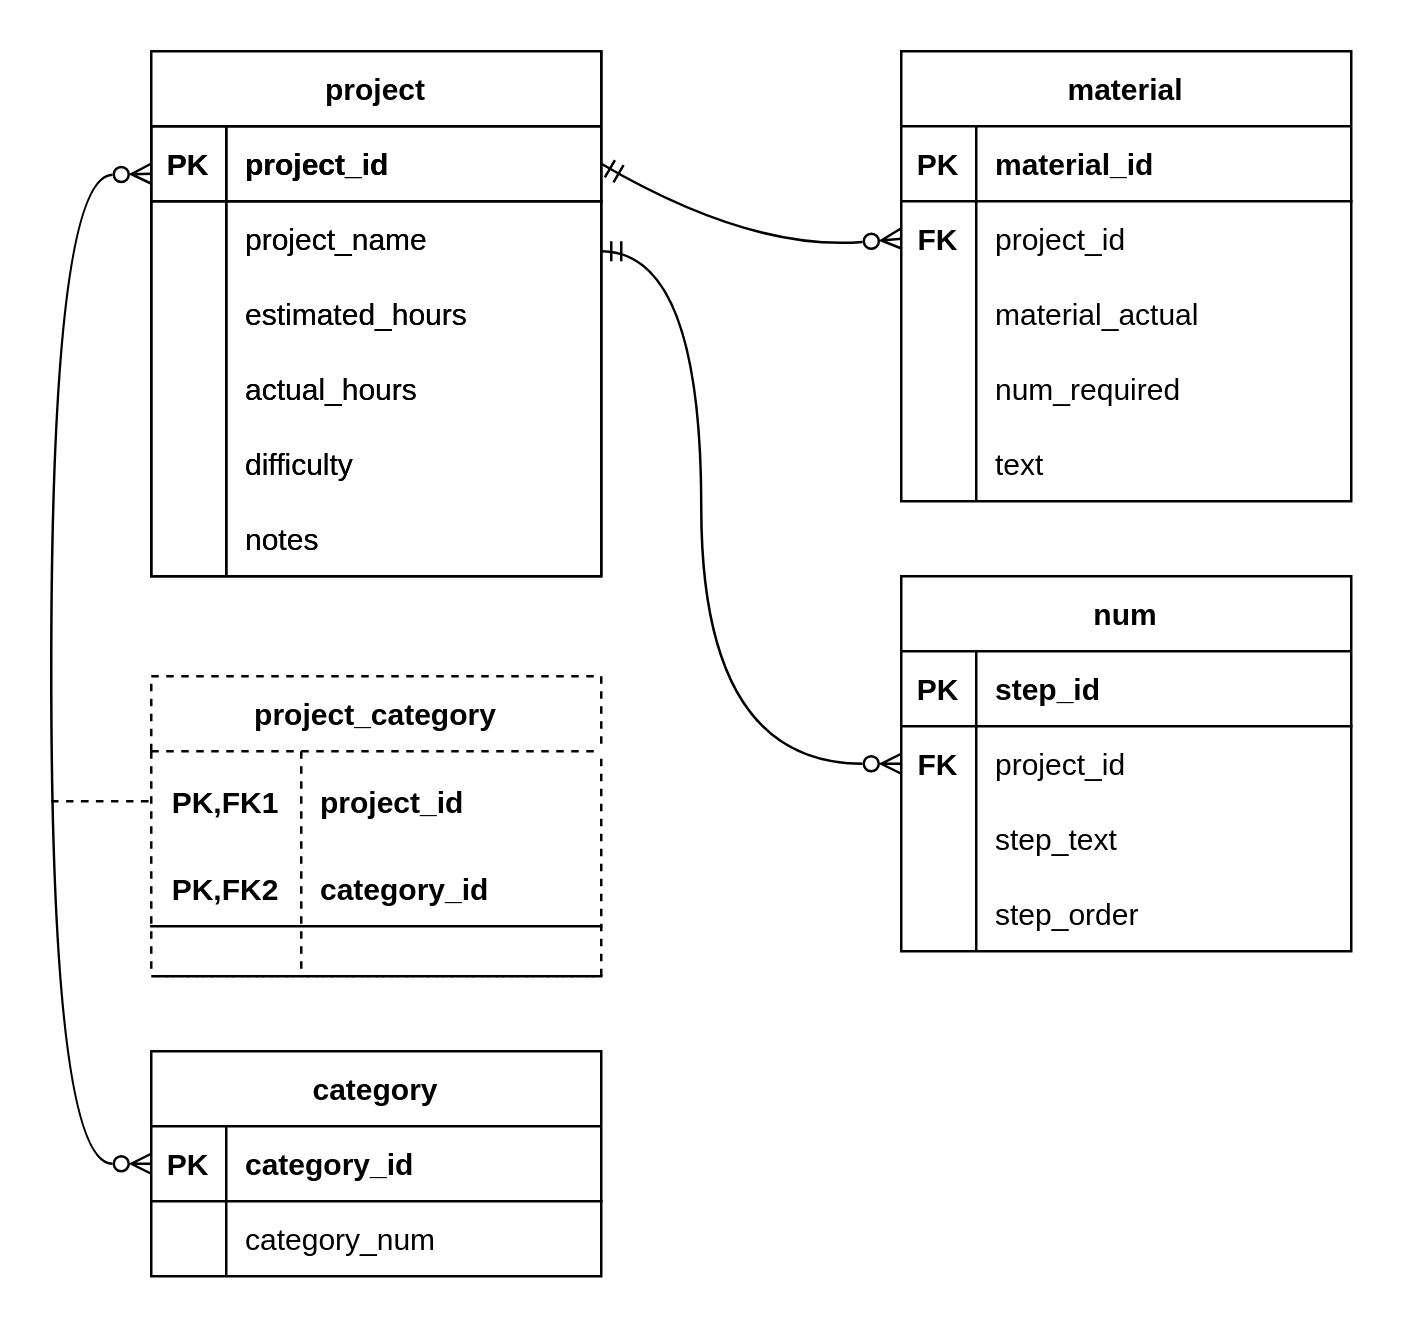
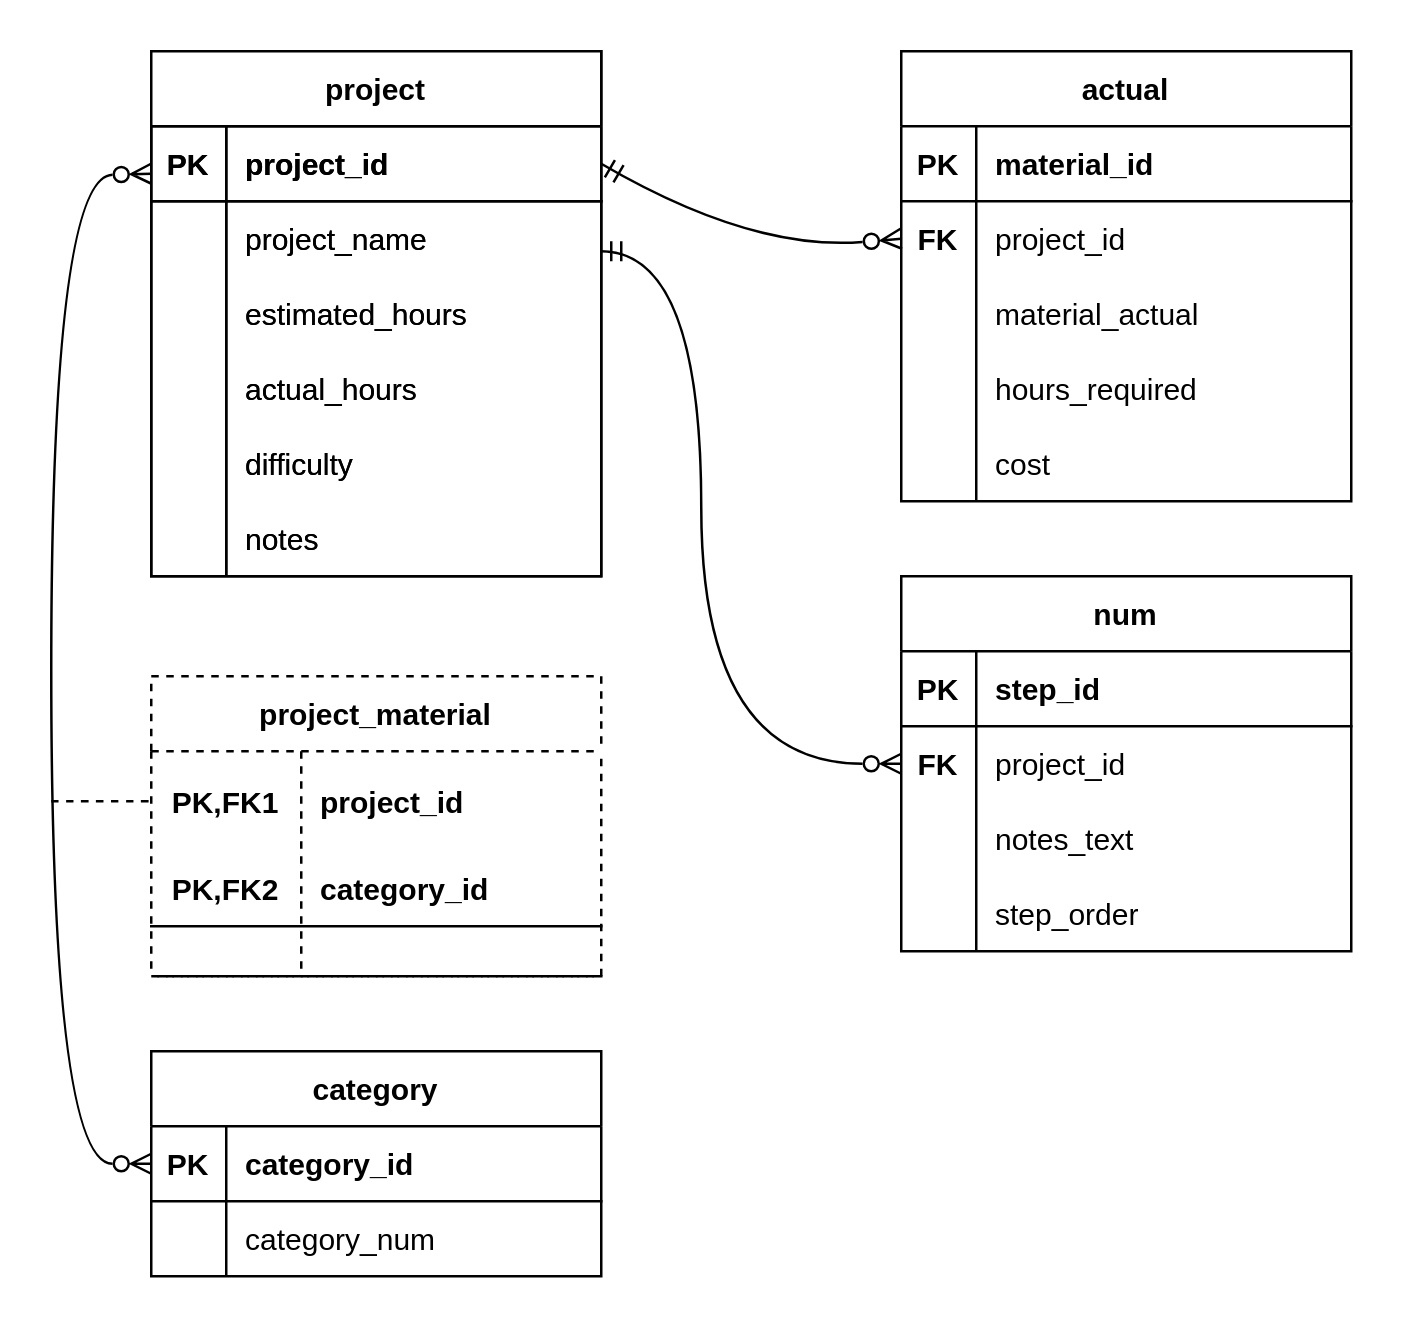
- <mxCell id="47" value="material" style="shape=table;startSize=30;container=1;collapsible=1;childLayout=tableLayout;fixedRows=1;rowLines=0;fontStyle=1;align=center;resizeLast=1;" parent="1" vertex="1"><mxGeometry x="360" y="20" width="180" height="180" as="geometry" /></mxCell>
+ <mxCell id="47" value="actual" style="shape=table;startSize=30;container=1;collapsible=1;childLayout=tableLayout;fixedRows=1;rowLines=0;fontStyle=1;align=center;resizeLast=1;" parent="1" vertex="1"><mxGeometry x="360" y="20" width="180" height="180" as="geometry" /></mxCell>
- <mxCell id="59" value="num_required" style="shape=partialRectangle;connectable=0;fillColor=none;top=0;left=0;bottom=0;right=0;align=left;spacingLeft=6;overflow=hidden;" parent="57" vertex="1"><mxGeometry x="30" width="150" height="30" as="geometry"><mxRectangle width="150" height="30" as="alternateBounds" /></mxGeometry></mxCell>
+ <mxCell id="59" value="hours_required" style="shape=partialRectangle;connectable=0;fillColor=none;top=0;left=0;bottom=0;right=0;align=left;spacingLeft=6;overflow=hidden;" parent="57" vertex="1"><mxGeometry x="30" width="150" height="30" as="geometry"><mxRectangle width="150" height="30" as="alternateBounds" /></mxGeometry></mxCell>
- <mxCell id="62" value="text" style="shape=partialRectangle;connectable=0;fillColor=none;top=0;left=0;bottom=0;right=0;align=left;spacingLeft=6;overflow=hidden;" parent="60" vertex="1"><mxGeometry x="30" width="150" height="30" as="geometry"><mxRectangle width="150" height="30" as="alternateBounds" /></mxGeometry></mxCell>
+ <mxCell id="62" value="cost" style="shape=partialRectangle;connectable=0;fillColor=none;top=0;left=0;bottom=0;right=0;align=left;spacingLeft=6;overflow=hidden;" parent="60" vertex="1"><mxGeometry x="30" width="150" height="30" as="geometry"><mxRectangle width="150" height="30" as="alternateBounds" /></mxGeometry></mxCell>
- <mxCell id="76" value="project_category" style="shape=table;startSize=30;container=1;collapsible=1;childLayout=tableLayout;fixedRows=1;rowLines=0;fontStyle=1;align=center;resizeLast=1;fillStyle=auto;dashed=1;rounded=0;shadow=0;strokeColor=default;gradientColor=none;swimlaneFillColor=none;" parent="1" vertex="1"><mxGeometry x="60" y="270" width="180" height="120" as="geometry" /></mxCell>
+ <mxCell id="76" value="project_material" style="shape=table;startSize=30;container=1;collapsible=1;childLayout=tableLayout;fixedRows=1;rowLines=0;fontStyle=1;align=center;resizeLast=1;fillStyle=auto;dashed=1;rounded=0;shadow=0;strokeColor=default;gradientColor=none;swimlaneFillColor=none;" parent="1" vertex="1"><mxGeometry x="60" y="270" width="180" height="120" as="geometry" /></mxCell>
- <mxCell id="72" value="step_text" style="shape=partialRectangle;connectable=0;fillColor=none;top=0;left=0;bottom=0;right=0;align=left;spacingLeft=6;overflow=hidden;" parent="70" vertex="1"><mxGeometry x="30" width="150" height="30" as="geometry"><mxRectangle width="150" height="30" as="alternateBounds" /></mxGeometry></mxCell>
+ <mxCell id="72" value="notes_text" style="shape=partialRectangle;connectable=0;fillColor=none;top=0;left=0;bottom=0;right=0;align=left;spacingLeft=6;overflow=hidden;" parent="70" vertex="1"><mxGeometry x="30" width="150" height="30" as="geometry"><mxRectangle width="150" height="30" as="alternateBounds" /></mxGeometry></mxCell>
